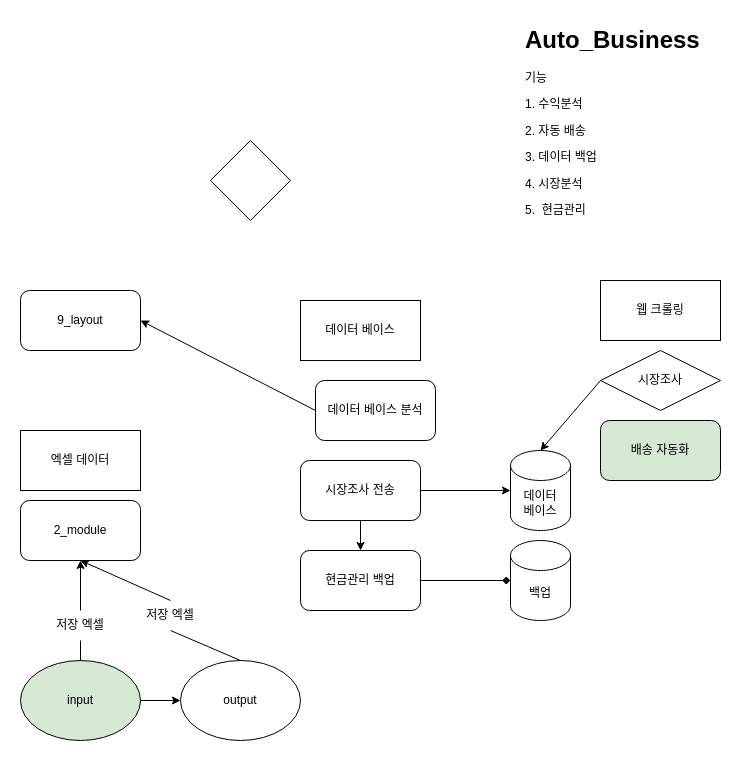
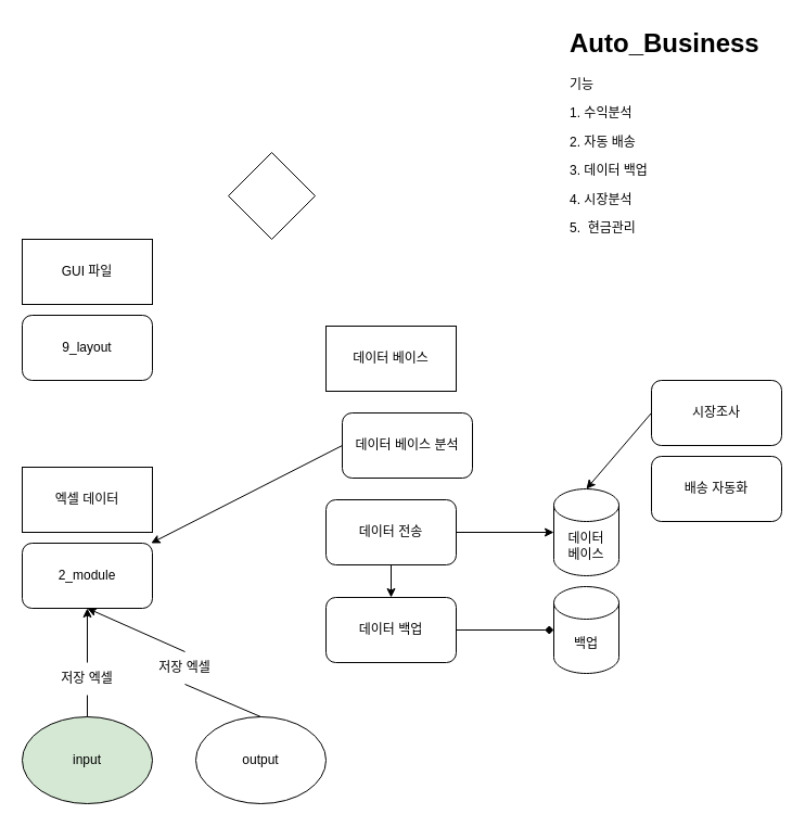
+ <mxCell id="8" value="GUI 파일" style="rounded=0;whiteSpace=wrap;html=1;" parent="1" vertex="1"><mxGeometry x="20" y="220" width="120" height="60" as="geometry" /></mxCell>
- <mxCell id="16" value="웹 크롤링" style="rounded=0;whiteSpace=wrap;html=1;" vertex="1" parent="1"><mxGeometry x="600" y="280" width="120" height="60" as="geometry" /></mxCell>
- <mxCell id="19" value="" style="endArrow=classic;html=1;entryX=1;entryY=0.5;entryDx=0;entryDy=0;exitX=0;exitY=0.5;exitDx=0;exitDy=0;" edge="1" parent="1" source="12" target="10"><mxGeometry width="50" height="50" relative="1" as="geometry"><mxPoint x="330" y="450" as="sourcePoint" /><mxPoint x="380" y="400" as="targetPoint" /></mxGeometry></mxCell>
+ <mxCell id="19" value="" style="endArrow=classic;html=1;exitX=0;exitY=0.5;exitDx=0;exitDy=0;" edge="1" parent="1" source="12" target="15"><mxGeometry width="50" height="50" relative="1" as="geometry"><mxPoint x="330" y="450" as="sourcePoint" /><mxPoint x="380" y="400" as="targetPoint" /></mxGeometry></mxCell>
- <mxCell id="17" value="시장조사" style="rhombus;whiteSpace=wrap;html=1;" vertex="1" parent="1"><mxGeometry x="600" y="350" width="120" height="60" as="geometry" /></mxCell>
+ <mxCell id="17" value="시장조사" style="rounded=1;whiteSpace=wrap;html=1;" vertex="1" parent="1"><mxGeometry x="600" y="350" width="120" height="60" as="geometry" /></mxCell>
- <mxCell id="25" value="배송 자동화" style="rounded=1;whiteSpace=wrap;html=1;fillColor=#d5e8d4;" vertex="1" parent="1"><mxGeometry x="600" y="420" width="120" height="60" as="geometry" /></mxCell>
+ <mxCell id="25" value="배송 자동화" style="rounded=1;whiteSpace=wrap;html=1;" vertex="1" parent="1"><mxGeometry x="600" y="420" width="120" height="60" as="geometry" /></mxCell>
- <mxCell id="11" value="&lt;span&gt;시장조사 전송&lt;/span&gt;" style="rounded=1;whiteSpace=wrap;html=1;" vertex="1" parent="1"><mxGeometry x="300" y="460" width="120" height="60" as="geometry" /></mxCell>
+ <mxCell id="11" value="&lt;span&gt;데이터 전송&lt;/span&gt;" style="rounded=1;whiteSpace=wrap;html=1;" vertex="1" parent="1"><mxGeometry x="300" y="460" width="120" height="60" as="geometry" /></mxCell>
- <mxCell id="18" value="현금관리 백업" style="rounded=1;whiteSpace=wrap;html=1;" vertex="1" parent="1"><mxGeometry x="300" y="550" width="120" height="60" as="geometry" /></mxCell>
+ <mxCell id="18" value="데이터 백업" style="rounded=1;whiteSpace=wrap;html=1;" vertex="1" parent="1"><mxGeometry x="300" y="550" width="120" height="60" as="geometry" /></mxCell>
- <mxCell id="5" value="" style="endArrow=classic;html=1;exitX=1;exitY=0.5;exitDx=0;exitDy=0;entryX=0;entryY=0.5;entryDx=0;entryDy=0;" parent="1" source="2" target="3" edge="1"><mxGeometry width="50" height="50" relative="1" as="geometry"><mxPoint x="300" y="1095.02" as="sourcePoint" /><mxPoint x="340" y="1094.55" as="targetPoint" /></mxGeometry></mxCell>
